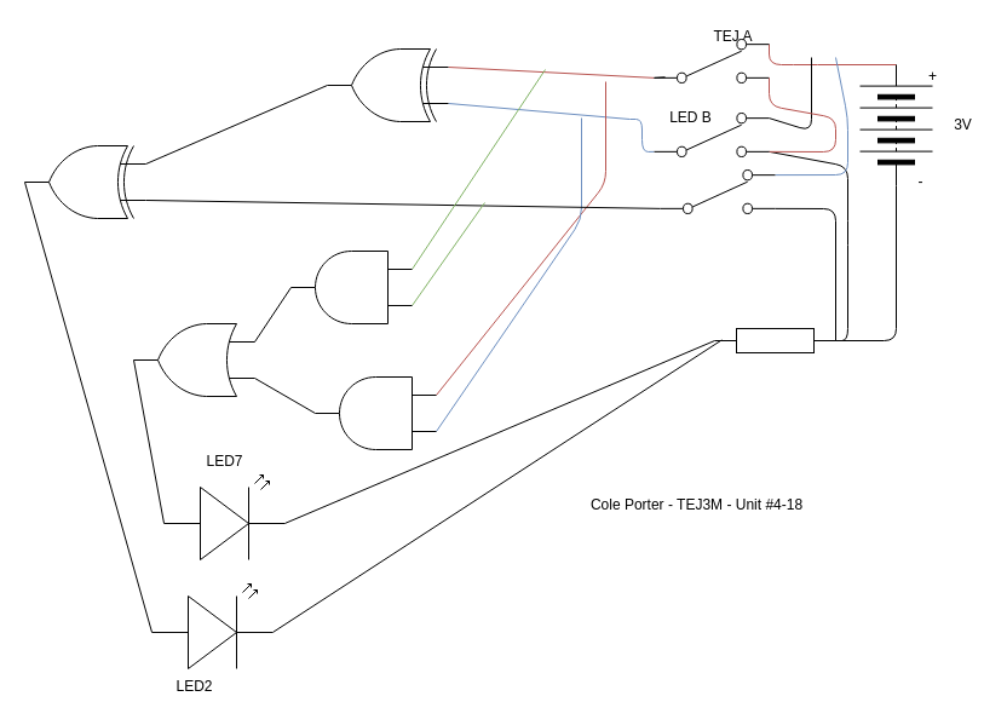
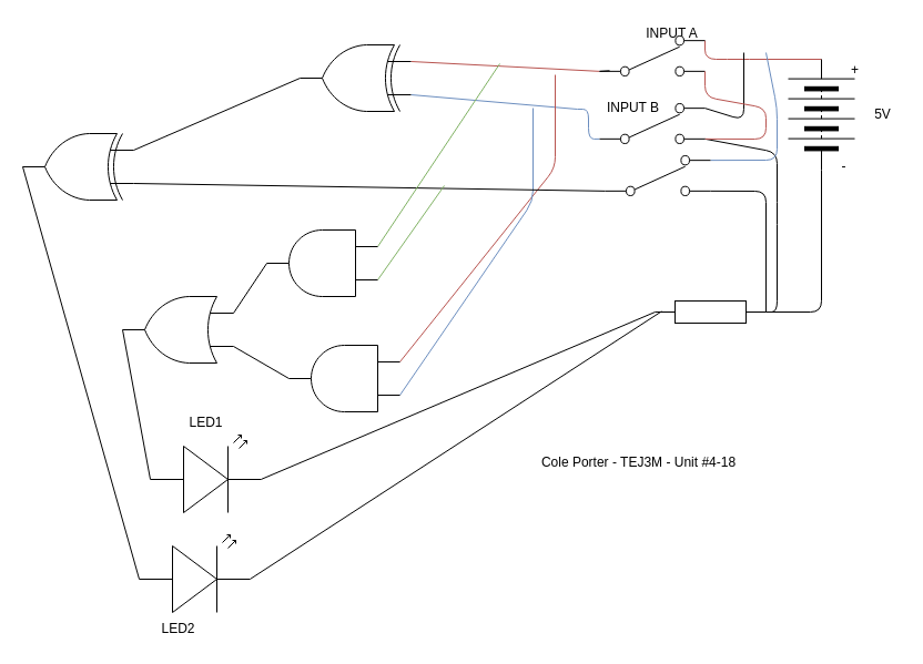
- <mxCell id="13" value="TEJ A" style="text;html=1;align=center;verticalAlign=middle;resizable=0;points=[];autosize=1;strokeColor=none;fillColor=none;" parent="1" vertex="1"><mxGeometry x="575" y="20" width="60" height="20" as="geometry" /></mxCell>
+ <mxCell id="13" value="INPUT A" style="text;html=1;align=center;verticalAlign=middle;resizable=0;points=[];autosize=1;strokeColor=none;fillColor=none;" parent="1" vertex="1"><mxGeometry x="575" y="20" width="60" height="20" as="geometry" /></mxCell>
- <mxCell id="23" value="LED B" style="text;html=1;align=center;verticalAlign=middle;resizable=0;points=[];autosize=1;strokeColor=none;fillColor=none;" parent="1" vertex="1"><mxGeometry x="540" y="87" width="60" height="20" as="geometry" /></mxCell>
+ <mxCell id="23" value="INPUT B" style="text;html=1;align=center;verticalAlign=middle;resizable=0;points=[];autosize=1;strokeColor=none;fillColor=none;" parent="1" vertex="1"><mxGeometry x="540" y="87" width="60" height="20" as="geometry" /></mxCell>
- <mxCell id="11" value="3V" style="text;html=1;align=center;verticalAlign=middle;resizable=0;points=[];autosize=1;strokeColor=none;fillColor=none;" parent="1" vertex="1"><mxGeometry x="780" y="93" width="30" height="20" as="geometry" /></mxCell>
+ <mxCell id="11" value="5V" style="text;html=1;align=center;verticalAlign=middle;resizable=0;points=[];autosize=1;strokeColor=none;fillColor=none;" parent="1" vertex="1"><mxGeometry x="780" y="93" width="30" height="20" as="geometry" /></mxCell>
- <mxCell id="34" value="LED7&lt;br&gt;" style="text;html=1;align=center;verticalAlign=middle;resizable=0;points=[];autosize=1;strokeColor=none;fillColor=none;" parent="1" vertex="1"><mxGeometry x="160" y="371.01" width="50" height="20" as="geometry" /></mxCell>
+ <mxCell id="34" value="LED1&lt;br&gt;" style="text;html=1;align=center;verticalAlign=middle;resizable=0;points=[];autosize=1;strokeColor=none;fillColor=none;" parent="1" vertex="1"><mxGeometry x="160" y="371.01" width="50" height="20" as="geometry" /></mxCell>
